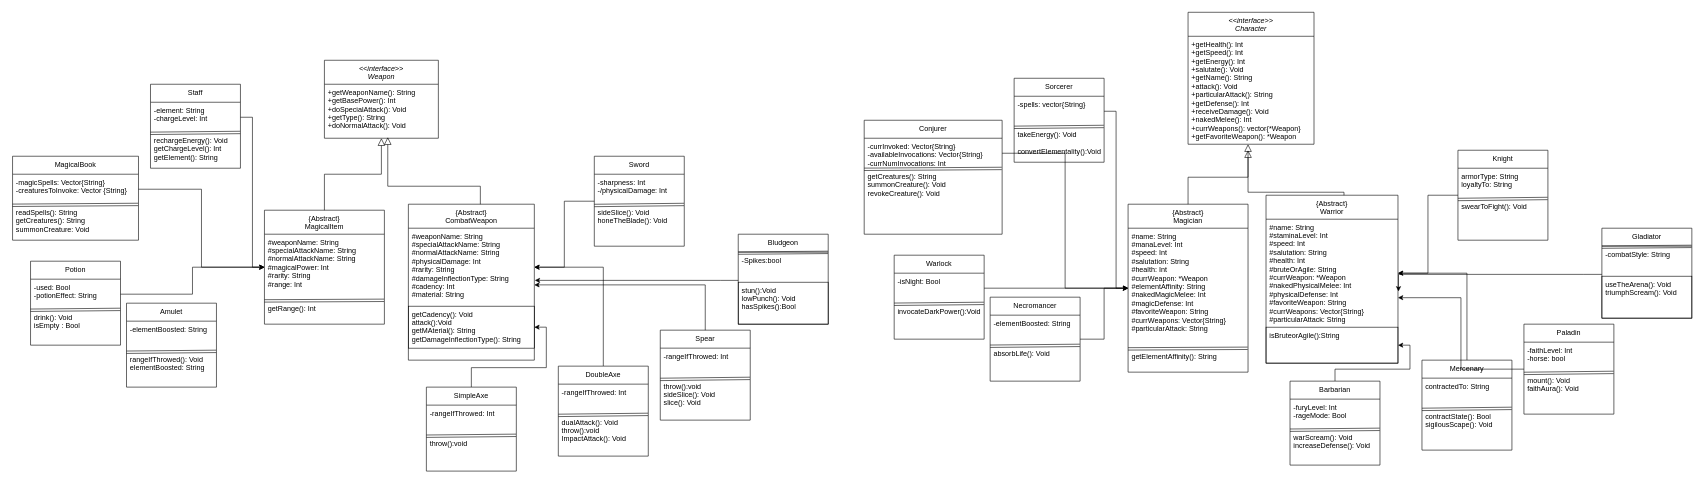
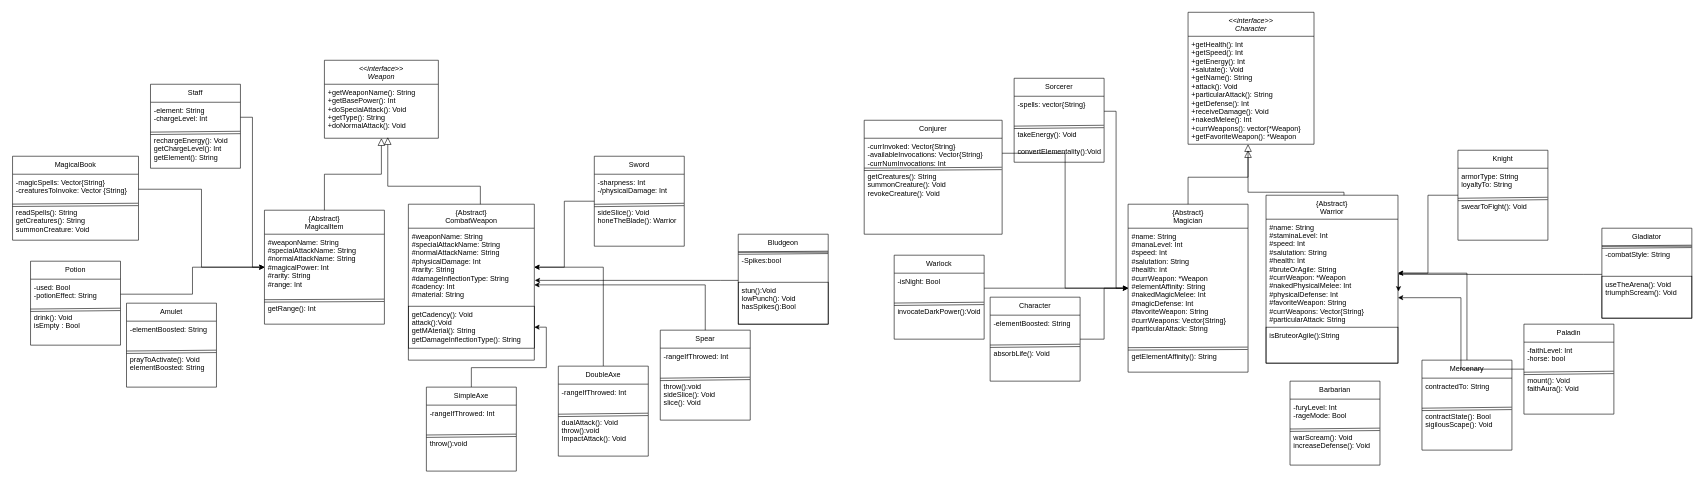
- <mxCell id="46" value="sideSlice(): Void&#10;honeTheBlade(): Void&#10;" style="text;align=left;verticalAlign=top;spacingLeft=4;spacingRight=4;overflow=hidden;rotatable=0;points=[[0,0.5],[1,0.5]];portConstraint=eastwest;rounded=0;shadow=0;html=0;" vertex="1" parent="43"><mxGeometry y="80" width="150" height="70" as="geometry" /></mxCell>
+ <mxCell id="46" value="sideSlice(): Void&#10;honeTheBlade(): Warrior&#10;" style="text;align=left;verticalAlign=top;spacingLeft=4;spacingRight=4;overflow=hidden;rotatable=0;points=[[0,0.5],[1,0.5]];portConstraint=eastwest;rounded=0;shadow=0;html=0;" vertex="1" parent="43"><mxGeometry y="80" width="150" height="70" as="geometry" /></mxCell>
- <mxCell id="82" value="Necromancer" style="swimlane;fontStyle=0;align=center;verticalAlign=top;childLayout=stackLayout;horizontal=1;startSize=30;horizontalStack=0;resizeParent=1;resizeLast=0;collapsible=1;marginBottom=0;rounded=0;shadow=0;strokeWidth=1;" vertex="1" parent="1"><mxGeometry x="1650" y="495" width="150" height="140" as="geometry"><mxRectangle x="130" y="380" width="160" height="26" as="alternateBounds" /></mxGeometry></mxCell>
+ <mxCell id="82" value="Character" style="swimlane;fontStyle=0;align=center;verticalAlign=top;childLayout=stackLayout;horizontal=1;startSize=30;horizontalStack=0;resizeParent=1;resizeLast=0;collapsible=1;marginBottom=0;rounded=0;shadow=0;strokeWidth=1;" vertex="1" parent="1"><mxGeometry x="1650" y="495" width="150" height="140" as="geometry"><mxRectangle x="130" y="380" width="160" height="26" as="alternateBounds" /></mxGeometry></mxCell>
- <mxCell id="86" value="" style="edgeStyle=orthogonalEdgeStyle;rounded=0;orthogonalLoop=1;jettySize=auto;html=1;" edge="1" parent="1" source="87" target="67"><mxGeometry relative="1" as="geometry" /></mxCell>
- <mxCell id="29" value="rangeIfThrowed(): Void&#10;elementBoosted: String" style="text;align=left;verticalAlign=top;spacingLeft=4;spacingRight=4;overflow=hidden;rotatable=0;points=[[0,0.5],[1,0.5]];portConstraint=eastwest;rounded=0;shadow=0;html=0;" vertex="1" parent="26"><mxGeometry y="80" width="150" height="60" as="geometry" /></mxCell>
+ <mxCell id="29" value="prayToActivate(): Void&#10;elementBoosted: String" style="text;align=left;verticalAlign=top;spacingLeft=4;spacingRight=4;overflow=hidden;rotatable=0;points=[[0,0.5],[1,0.5]];portConstraint=eastwest;rounded=0;shadow=0;html=0;" vertex="1" parent="26"><mxGeometry y="80" width="150" height="60" as="geometry" /></mxCell>
